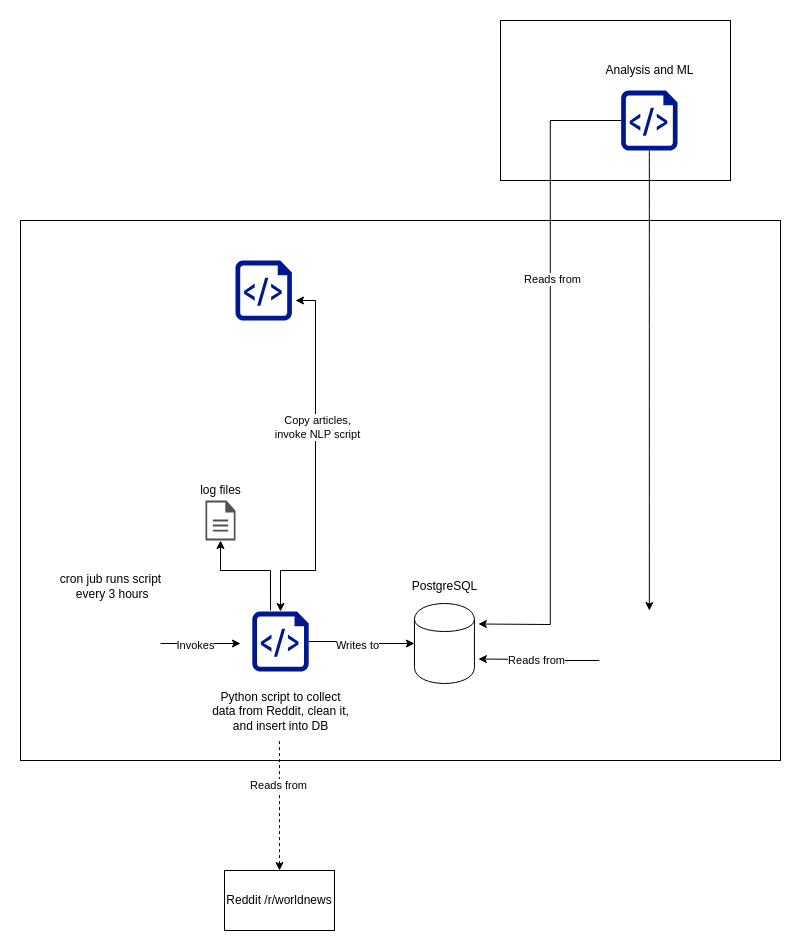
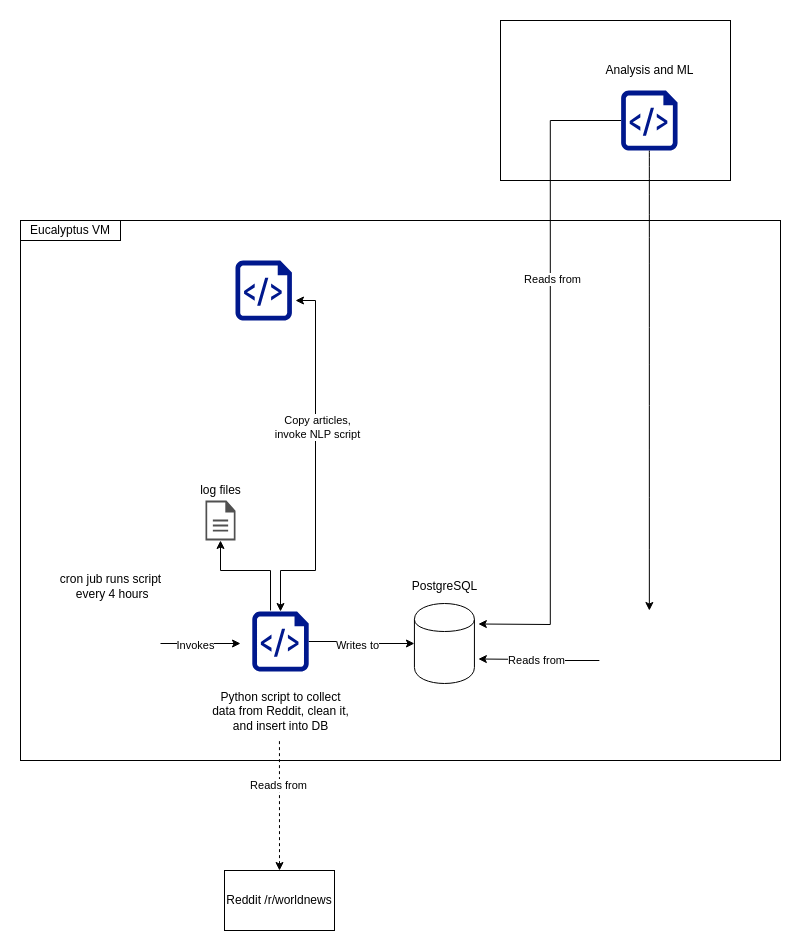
+ <mxCell id="31" value="&lt;span&gt;Eucalyptus VM&lt;/span&gt;" style="rounded=0;whiteSpace=wrap;html=1;" parent="1" vertex="1"><mxGeometry x="20" y="220" width="100" height="20" as="geometry" /></mxCell>
- <mxCell id="15" value="cron jub runs script&lt;br&gt;&amp;nbsp;every 3 hours" style="text;html=1;align=center;verticalAlign=middle;resizable=0;points=[];autosize=1;" parent="1" vertex="1"><mxGeometry x="50" y="571" width="120" height="30" as="geometry" /></mxCell>
+ <mxCell id="15" value="cron jub runs script&lt;br&gt;&amp;nbsp;every 4 hours" style="text;html=1;align=center;verticalAlign=middle;resizable=0;points=[];autosize=1;" parent="1" vertex="1"><mxGeometry x="50" y="571" width="120" height="30" as="geometry" /></mxCell>
